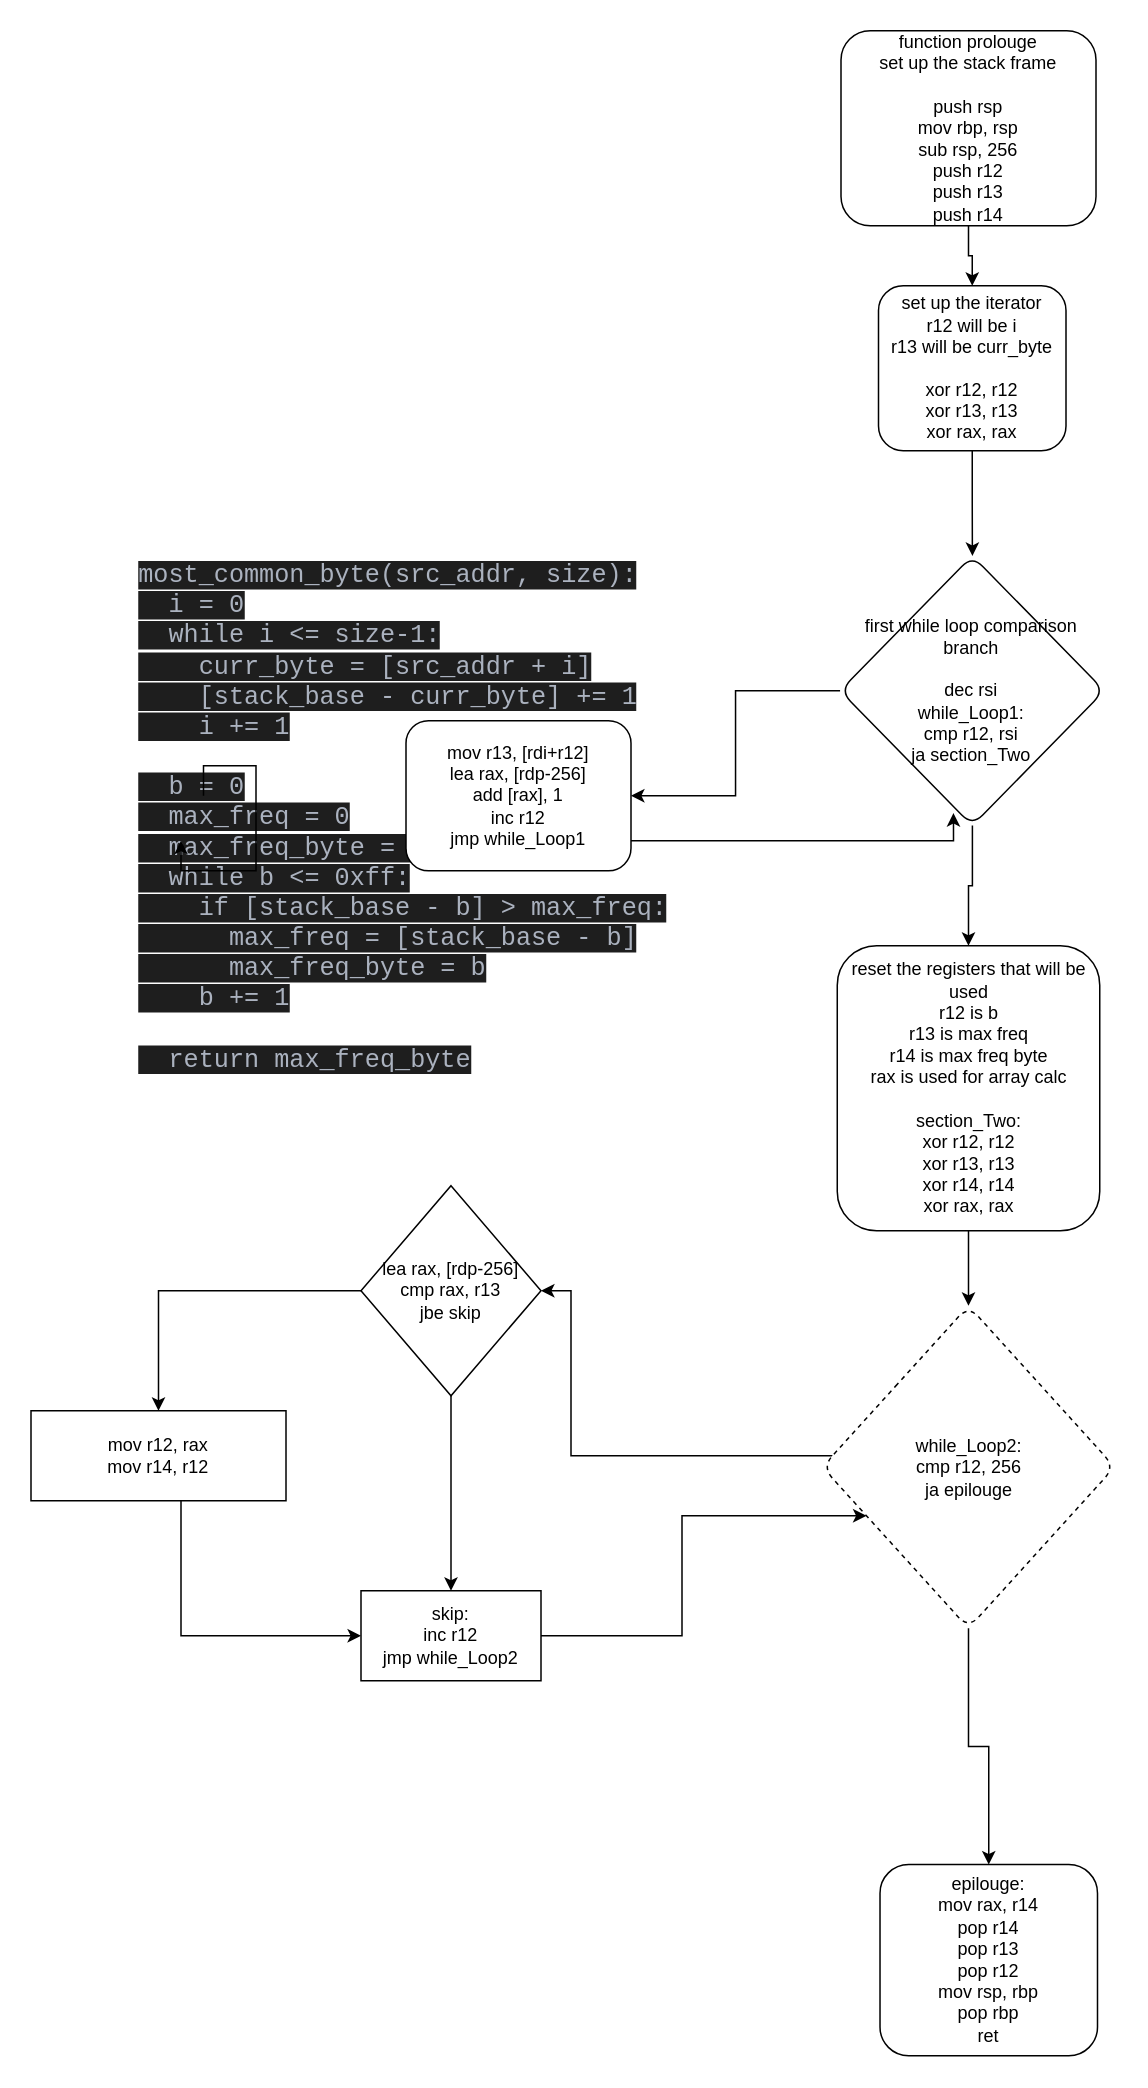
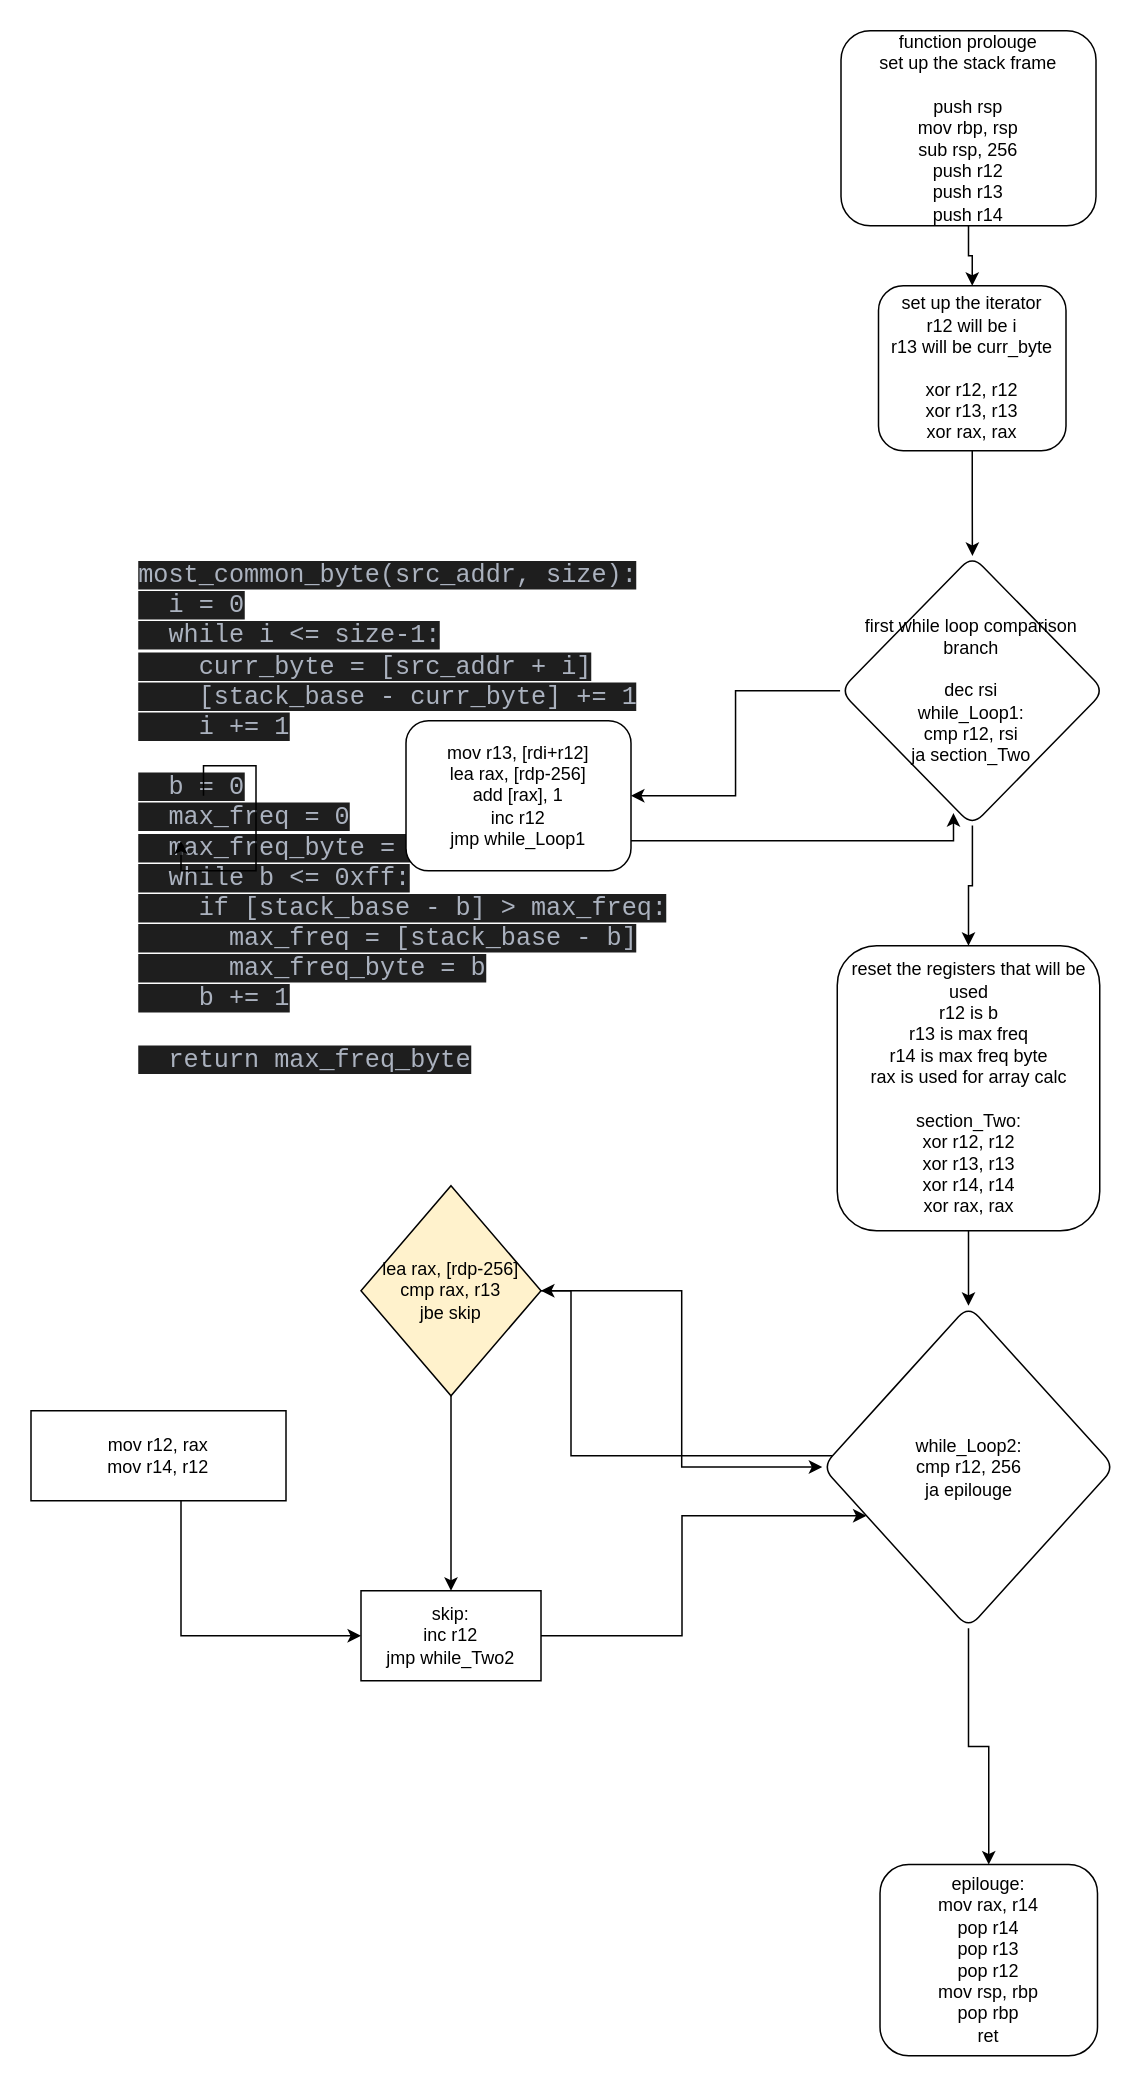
- <mxCell id="19" value="" style="edgeStyle=orthogonalEdgeStyle;rounded=0;orthogonalLoop=1;jettySize=auto;html=1;" edge="1" parent="1" source="20" target="24"><mxGeometry relative="1" as="geometry" /></mxCell>
+ <mxCell id="19" value="" style="edgeStyle=orthogonalEdgeStyle;rounded=0;orthogonalLoop=1;jettySize=auto;html=1;" edge="1" parent="1" source="20" target="17"><mxGeometry relative="1" as="geometry" /></mxCell>
- <mxCell id="20" value="&lt;div&gt;&lt;span style=&quot;background-color: transparent; color: light-dark(rgb(0, 0, 0), rgb(255, 255, 255));&quot;&gt;lea rax, [rdp-256]&lt;/span&gt;&lt;/div&gt;&lt;div&gt;cmp rax, r13&lt;/div&gt;&lt;div&gt;jbe skip&lt;/div&gt;" style="rhombus;whiteSpace=wrap;html=1;" vertex="1" parent="1"><mxGeometry x="240" y="790" width="120" height="140" as="geometry" /></mxCell>
+ <mxCell id="20" value="&lt;div&gt;&lt;span style=&quot;background-color: transparent; color: light-dark(rgb(0, 0, 0), rgb(255, 255, 255));&quot;&gt;lea rax, [rdp-256]&lt;/span&gt;&lt;/div&gt;&lt;div&gt;cmp rax, r13&lt;/div&gt;&lt;div&gt;jbe skip&lt;/div&gt;" style="rhombus;whiteSpace=wrap;html=1;fillColor=#fff2cc;" vertex="1" parent="1"><mxGeometry x="240" y="790" width="120" height="140" as="geometry" /></mxCell>
- <mxCell id="17" value="while_Loop2:&lt;div&gt;cmp r12, 256&lt;/div&gt;&lt;div&gt;ja epilouge&lt;/div&gt;" style="rhombus;whiteSpace=wrap;html=1;rounded=1;dashed=1;" vertex="1" parent="1"><mxGeometry x="547.51" y="870" width="195" height="215" as="geometry" /></mxCell>
+ <mxCell id="17" value="while_Loop2:&lt;div&gt;cmp r12, 256&lt;/div&gt;&lt;div&gt;ja epilouge&lt;/div&gt;" style="rhombus;whiteSpace=wrap;html=1;rounded=1;" vertex="1" parent="1"><mxGeometry x="547.51" y="870" width="195" height="215" as="geometry" /></mxCell>
- <mxCell id="22" value="skip:&lt;div&gt;inc r12&lt;/div&gt;&lt;div&gt;jmp while_Loop2&lt;/div&gt;" style="whiteSpace=wrap;html=1;" vertex="1" parent="1"><mxGeometry x="240" y="1060" width="120" height="60" as="geometry" /></mxCell>
+ <mxCell id="22" value="skip:&lt;div&gt;inc r12&lt;/div&gt;&lt;div&gt;jmp while_Two2&lt;/div&gt;" style="whiteSpace=wrap;html=1;" vertex="1" parent="1"><mxGeometry x="240" y="1060" width="120" height="60" as="geometry" /></mxCell>
